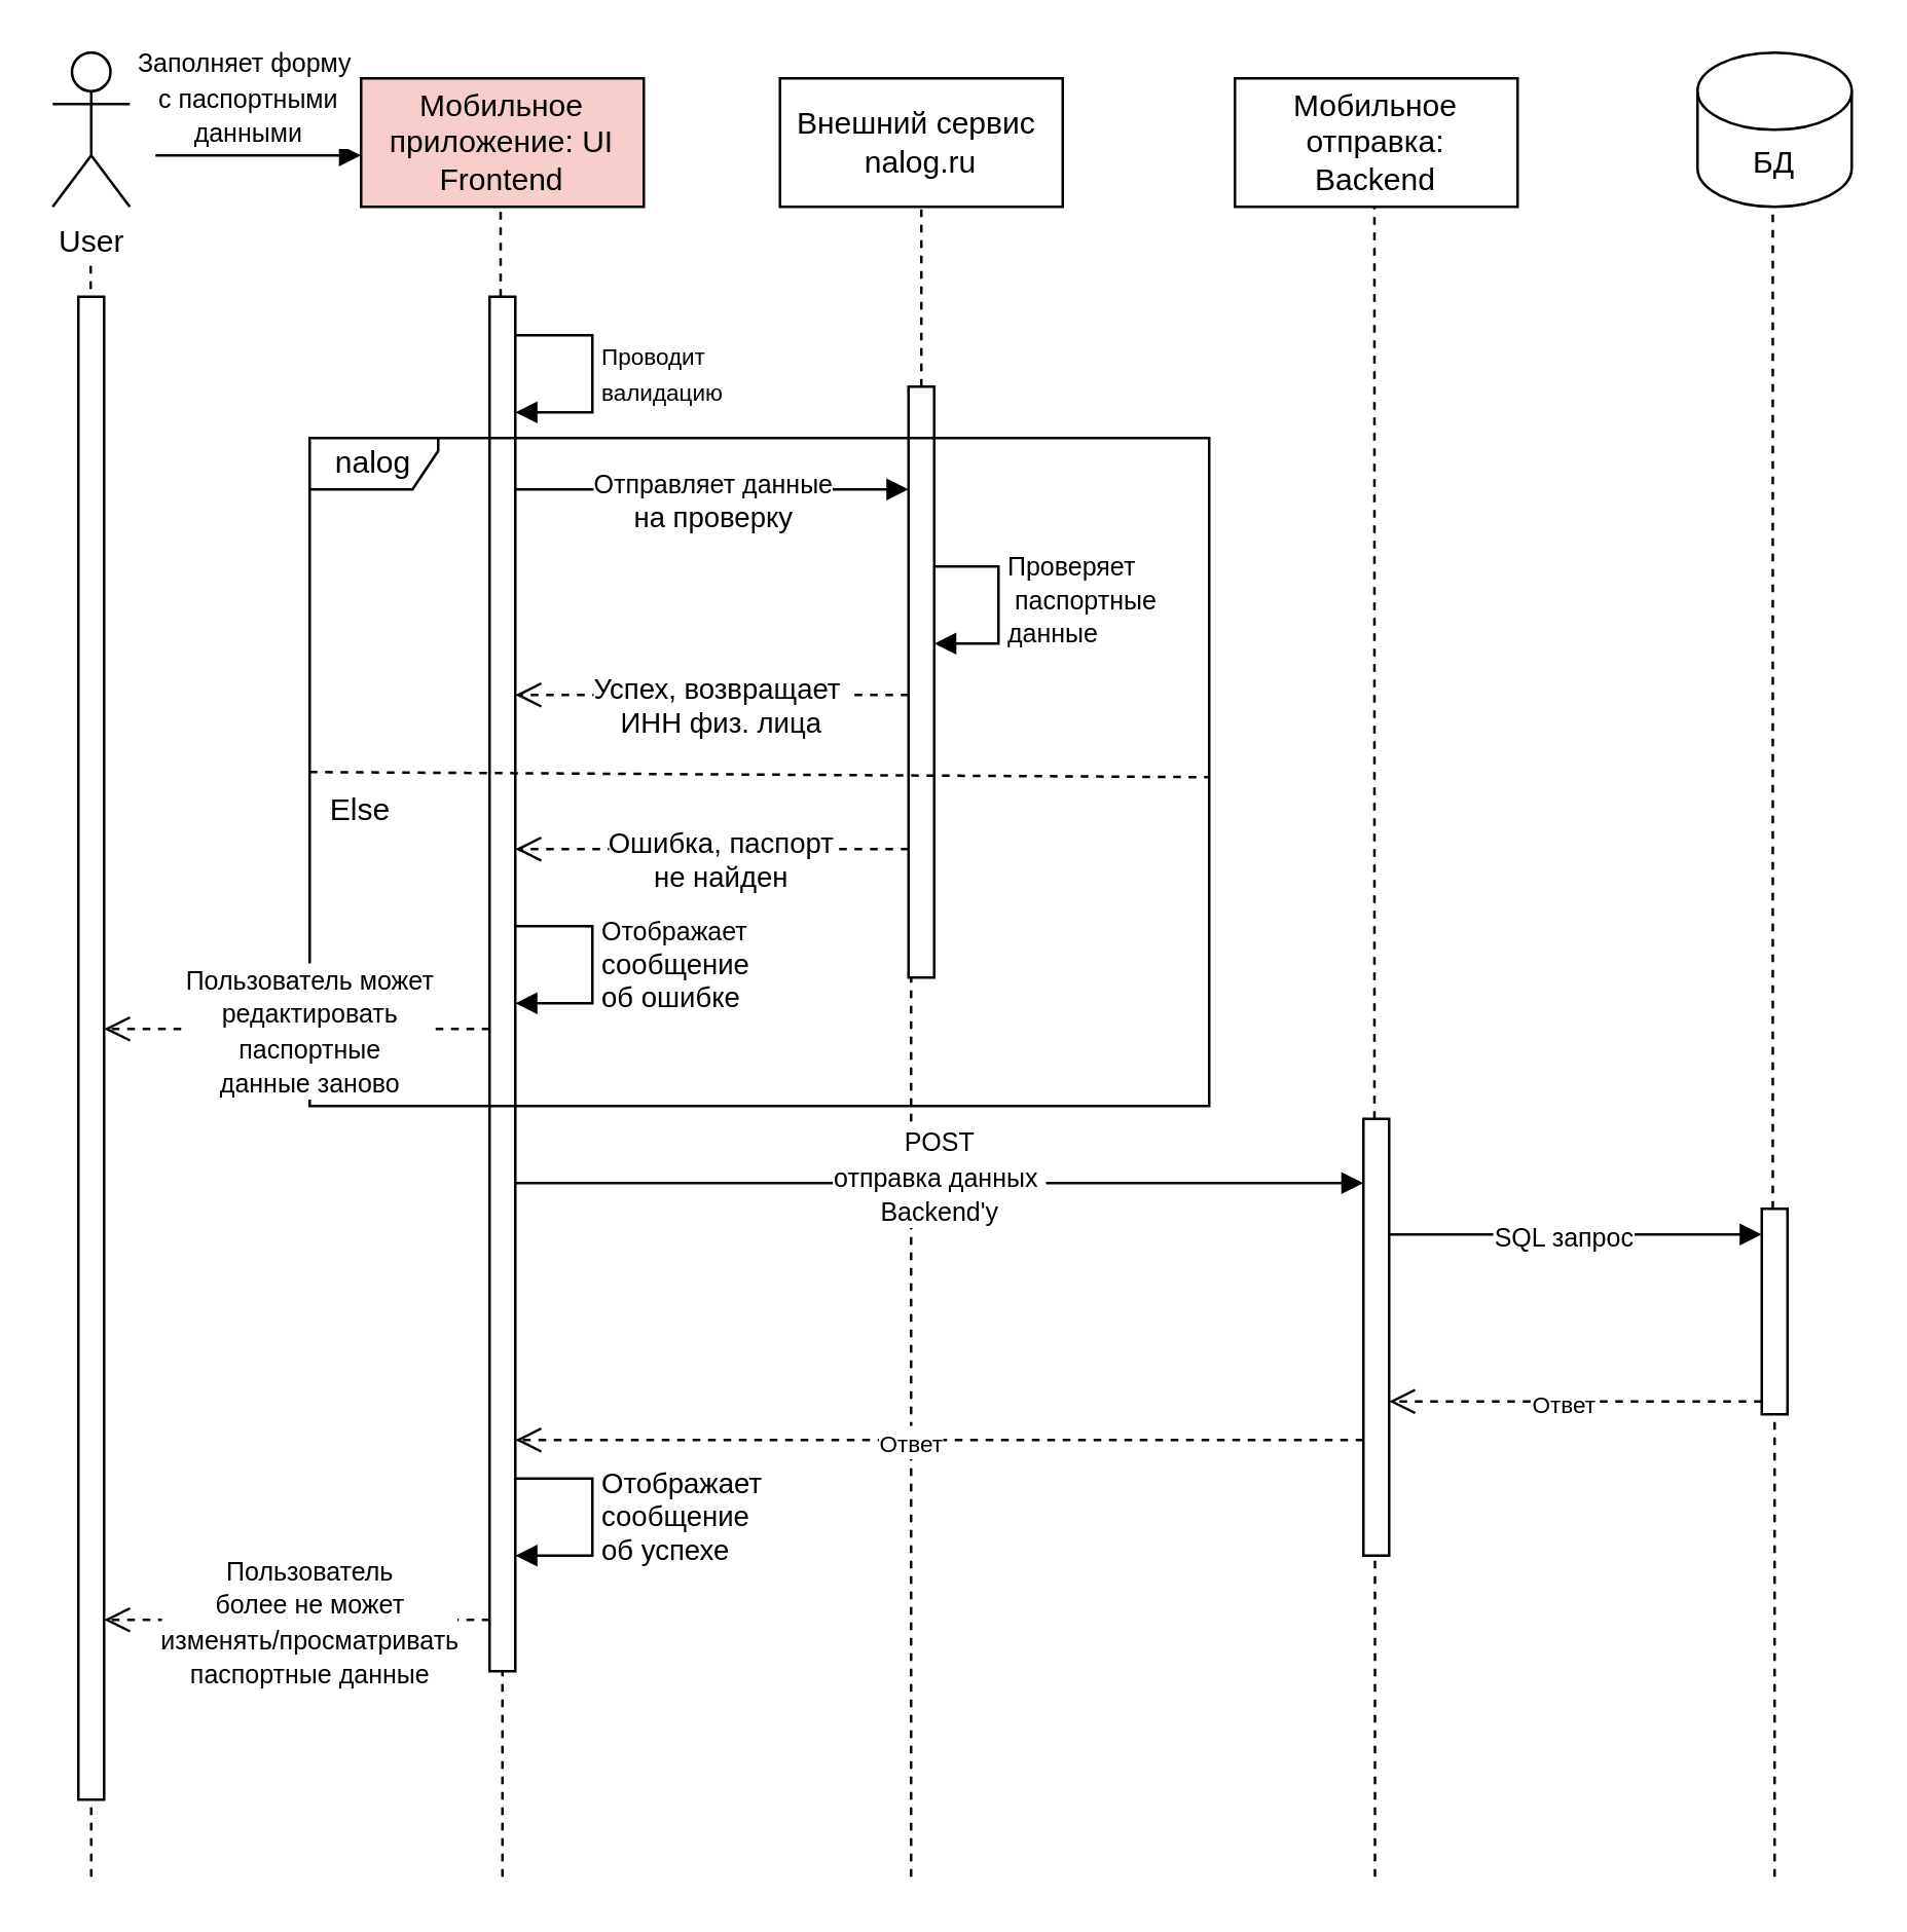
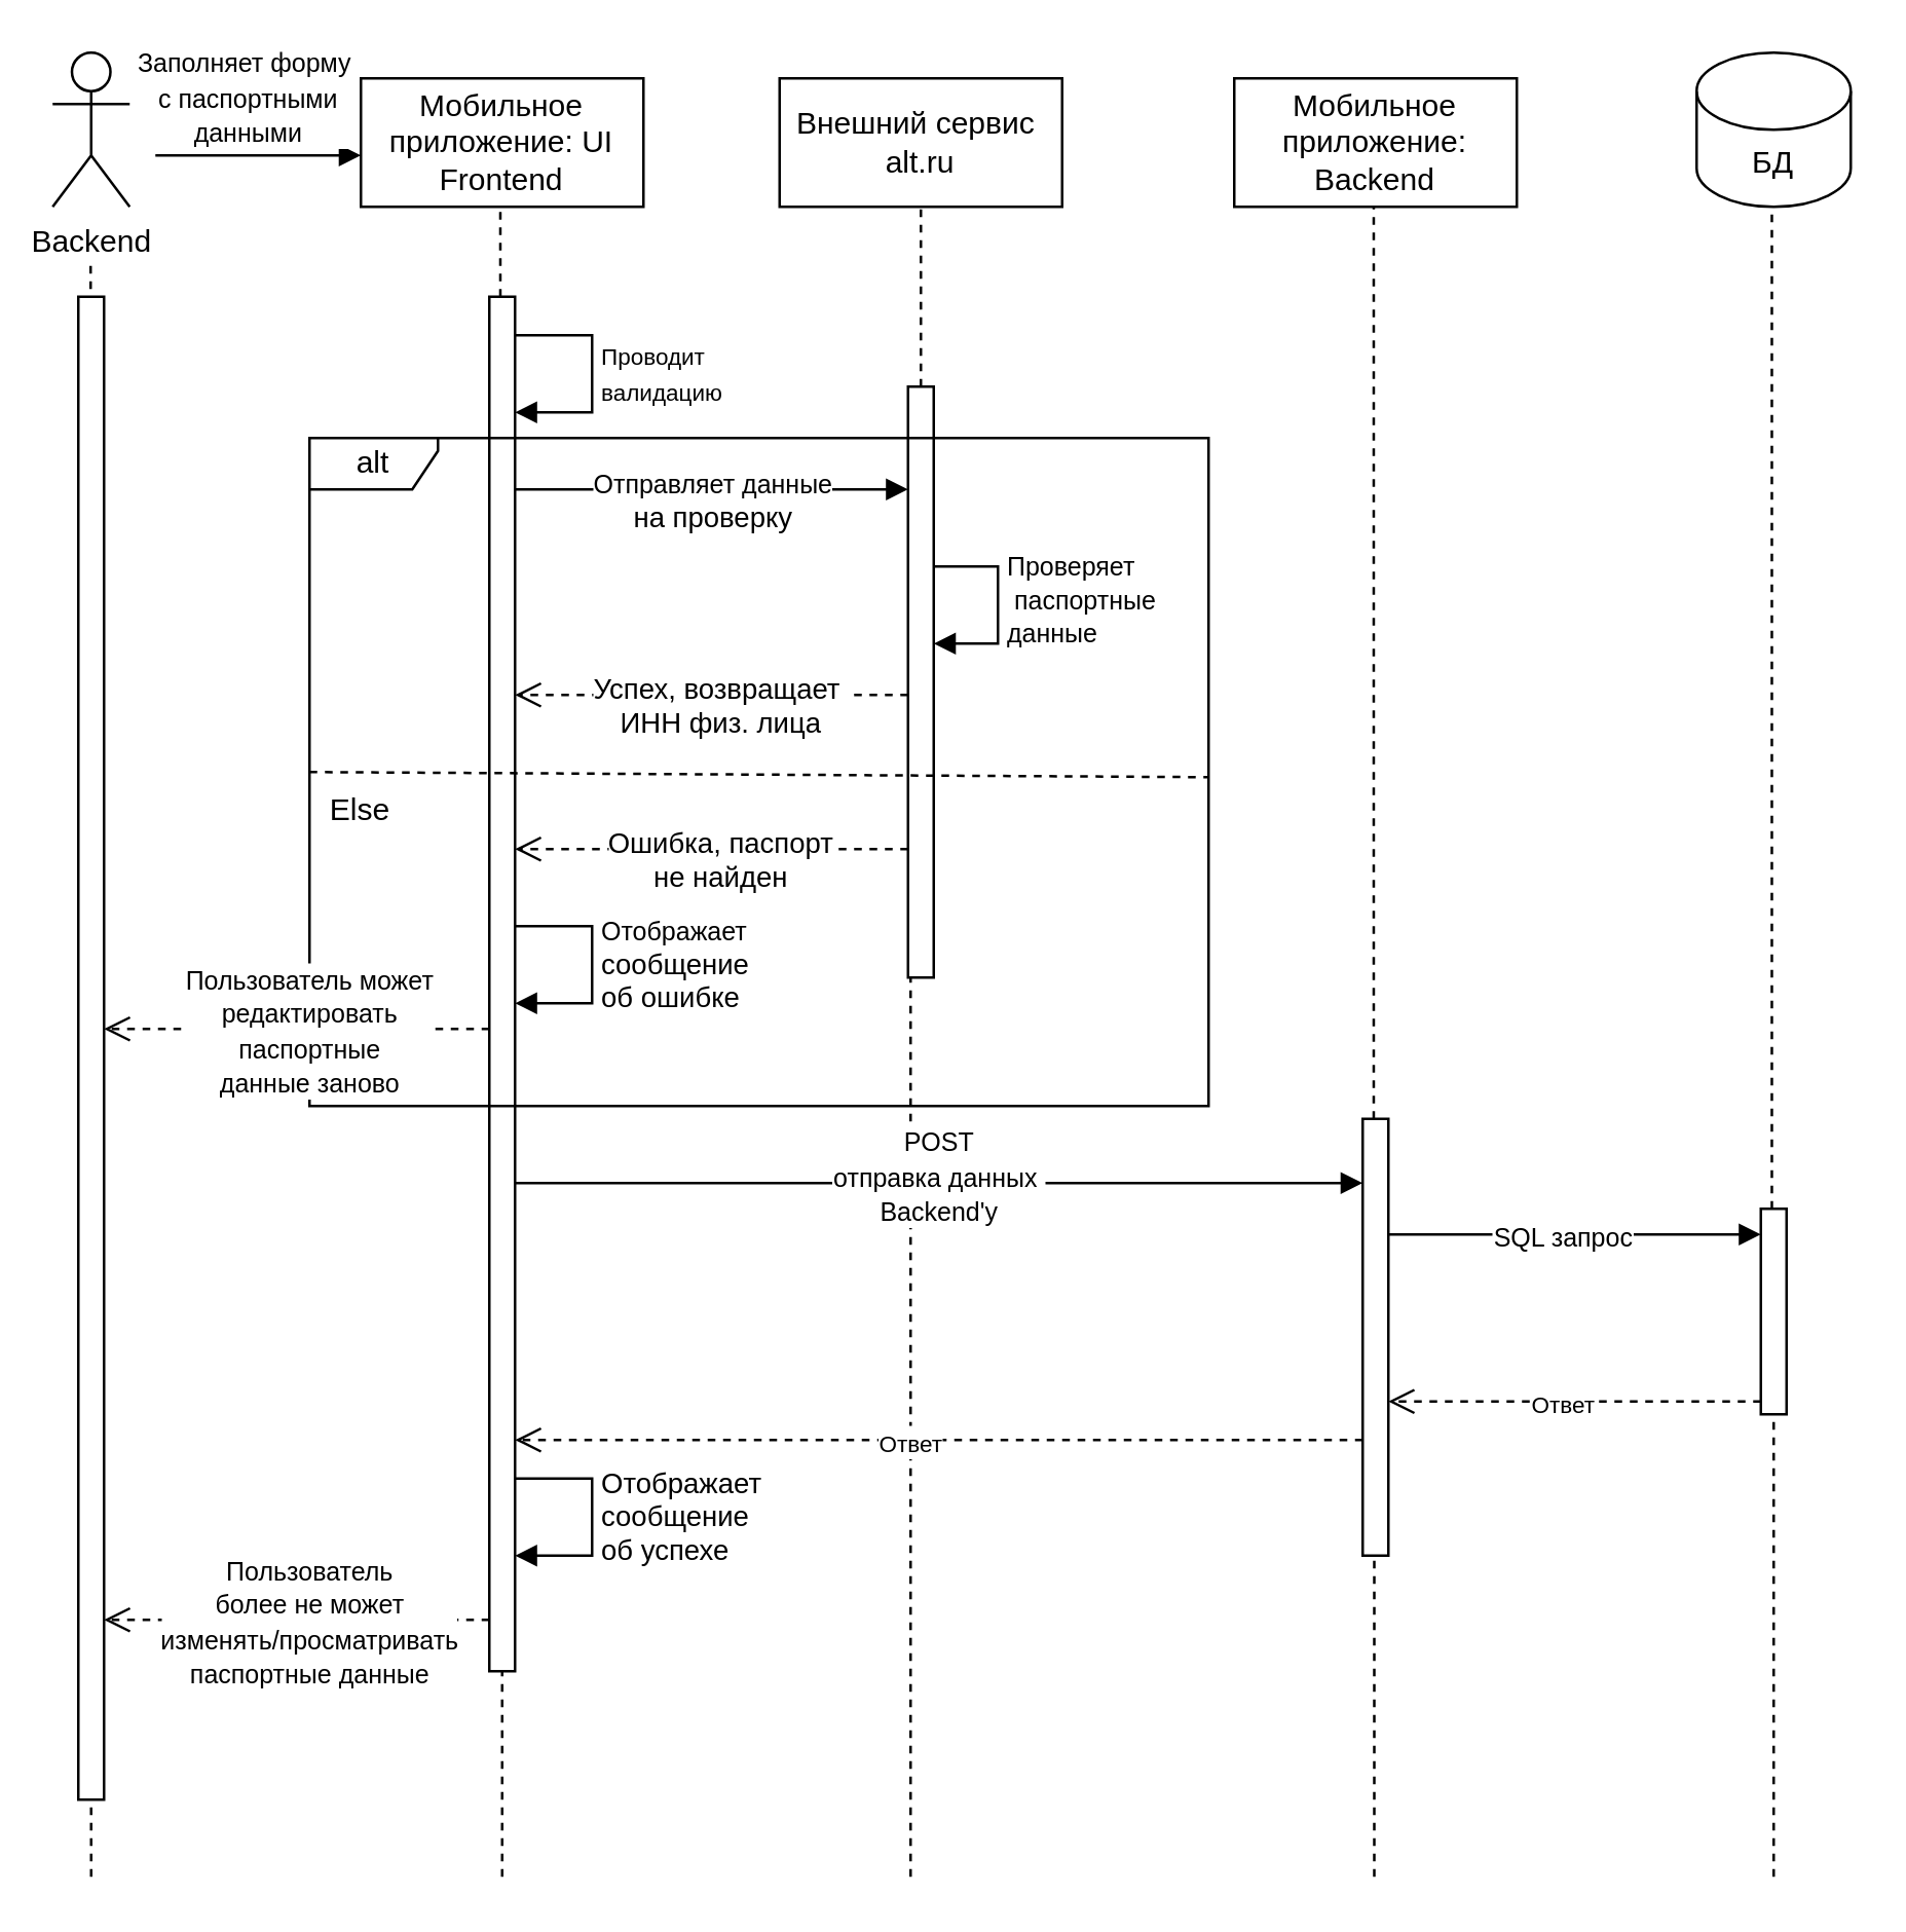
- <mxCell id="5" value="Мобильное&lt;br&gt;приложение: UI&lt;br&gt;Frontend" style="html=1;whiteSpace=wrap;fillColor=#f8cecc;" vertex="1" parent="1"><mxGeometry x="140" y="30" width="110" height="50" as="geometry" /></mxCell>
+ <mxCell id="5" value="Мобильное&lt;br&gt;приложение: UI&lt;br&gt;Frontend" style="html=1;whiteSpace=wrap;" vertex="1" parent="1"><mxGeometry x="140" y="30" width="110" height="50" as="geometry" /></mxCell>
- <mxCell id="4" value="Внешний сервис&amp;nbsp;&lt;br&gt;nalog.ru" style="html=1;whiteSpace=wrap;" vertex="1" parent="1"><mxGeometry x="303" y="30" width="110" height="50" as="geometry" /></mxCell>
+ <mxCell id="4" value="Внешний сервис&amp;nbsp;&lt;br&gt;alt.ru" style="html=1;whiteSpace=wrap;" vertex="1" parent="1"><mxGeometry x="303" y="30" width="110" height="50" as="geometry" /></mxCell>
- <mxCell id="3" value="Мобильное&lt;br&gt;отправка:&lt;br&gt;Backend" style="html=1;whiteSpace=wrap;" vertex="1" parent="1"><mxGeometry x="480" y="30" width="110" height="50" as="geometry" /></mxCell>
+ <mxCell id="3" value="Мобильное&lt;br&gt;приложение:&lt;br&gt;Backend" style="html=1;whiteSpace=wrap;" vertex="1" parent="1"><mxGeometry x="480" y="30" width="110" height="50" as="geometry" /></mxCell>
- <mxCell id="2" value="User" style="shape=umlActor;verticalLabelPosition=bottom;verticalAlign=top;html=1;outlineConnect=0;" vertex="1" parent="1"><mxGeometry x="20" y="20" width="30" height="60" as="geometry" /></mxCell>
+ <mxCell id="2" value="Backend" style="shape=umlActor;verticalLabelPosition=bottom;verticalAlign=top;html=1;outlineConnect=0;" vertex="1" parent="1"><mxGeometry x="20" y="20" width="30" height="60" as="geometry" /></mxCell>
- <mxCell id="25" value="nalog" style="shape=umlFrame;whiteSpace=wrap;html=1;pointerEvents=0;width=50;height=20;" vertex="1" parent="1"><mxGeometry x="120" y="170" width="350" height="260" as="geometry" /></mxCell>
+ <mxCell id="25" value="alt" style="shape=umlFrame;whiteSpace=wrap;html=1;pointerEvents=0;width=50;height=20;" vertex="1" parent="1"><mxGeometry x="120" y="170" width="350" height="260" as="geometry" /></mxCell>
